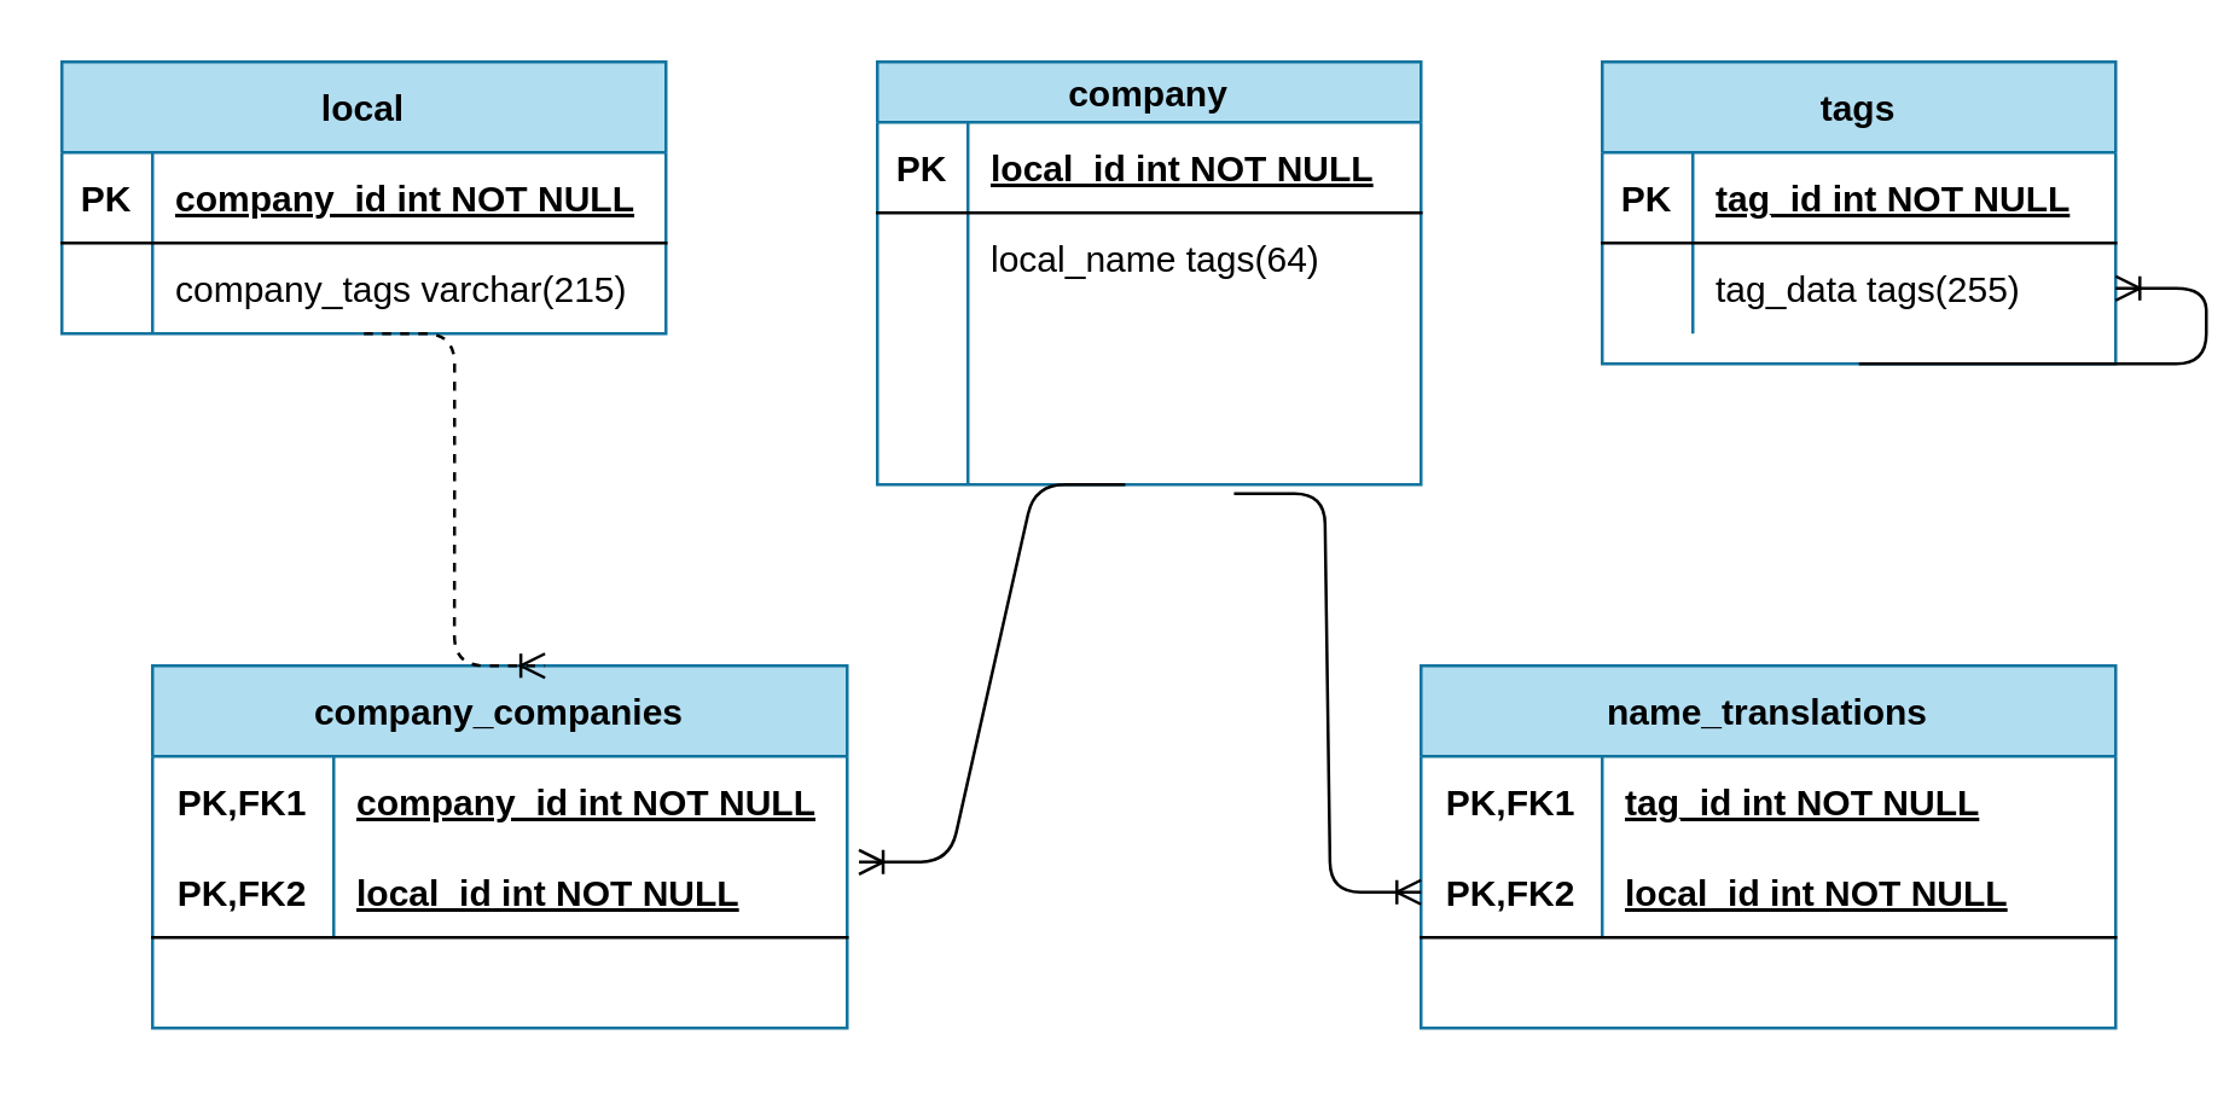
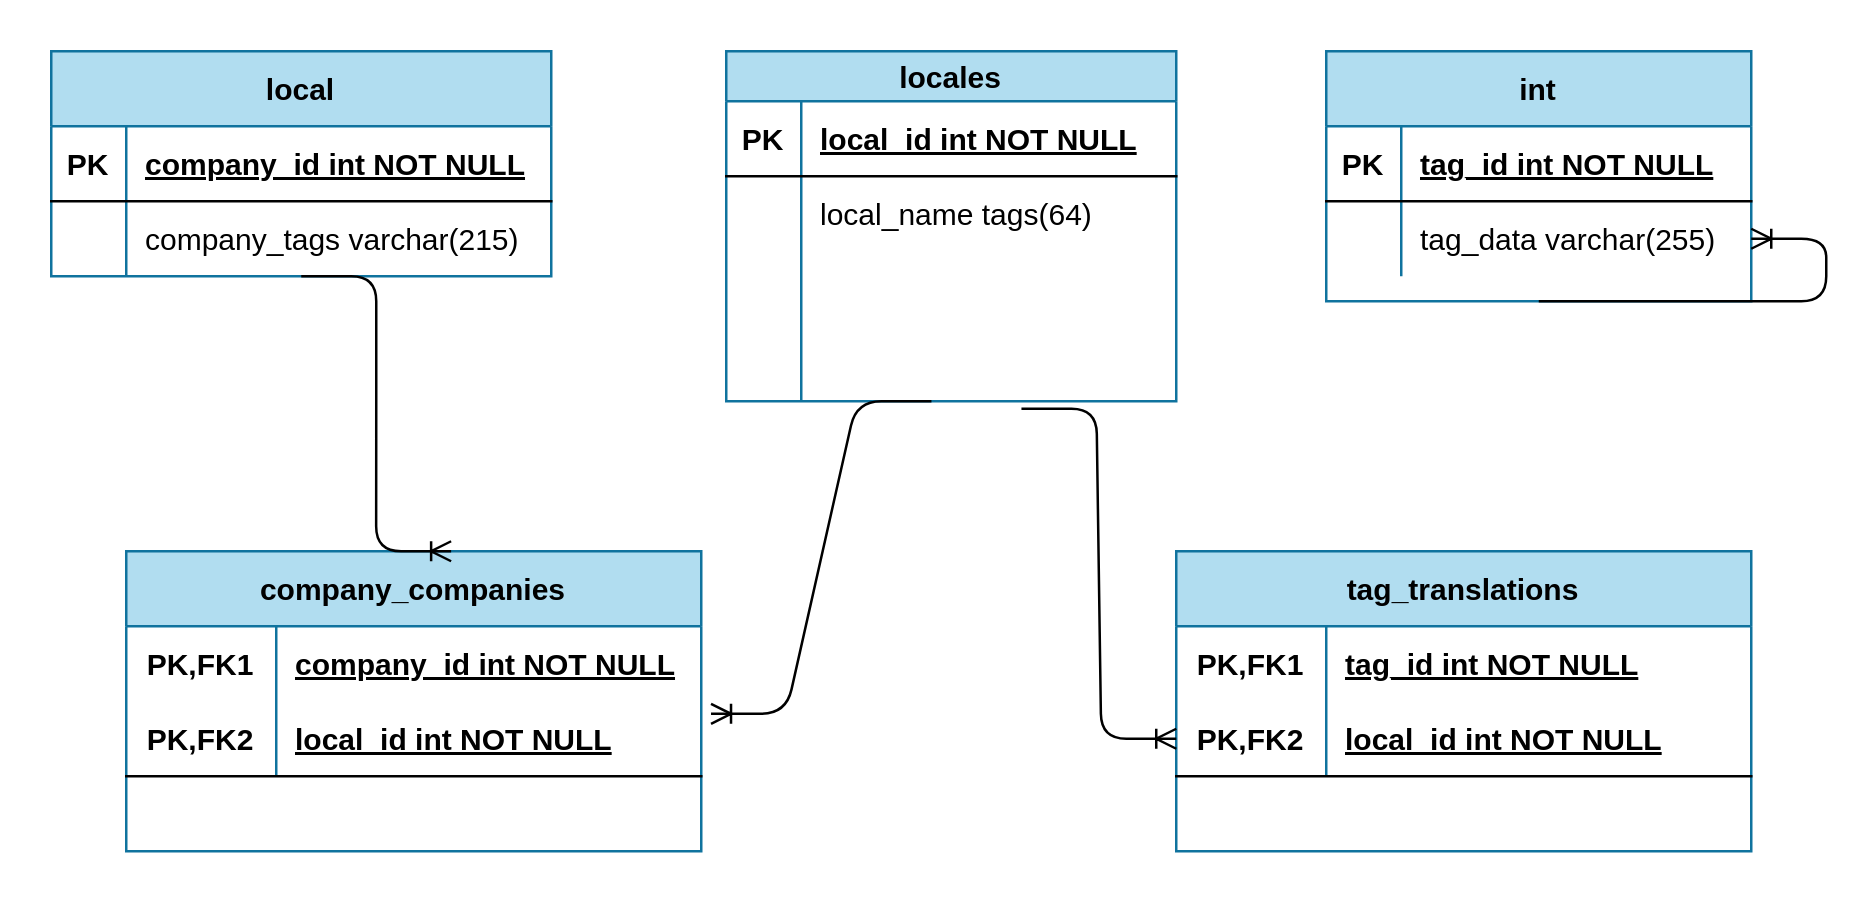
- <mxCell id="9" value="company" style="shape=table;startSize=20;container=1;collapsible=1;childLayout=tableLayout;fixedRows=1;rowLines=0;fontStyle=1;align=center;resizeLast=1;fillColor=#b1ddf0;strokeColor=#10739e;" vertex="1" parent="1"><mxGeometry x="290" y="20" width="180" height="140" as="geometry" /></mxCell>
+ <mxCell id="9" value="locales" style="shape=table;startSize=20;container=1;collapsible=1;childLayout=tableLayout;fixedRows=1;rowLines=0;fontStyle=1;align=center;resizeLast=1;fillColor=#b1ddf0;strokeColor=#10739e;" vertex="1" parent="1"><mxGeometry x="290" y="20" width="180" height="140" as="geometry" /></mxCell>
- <mxCell id="32" value="tags" style="shape=table;startSize=30;container=1;collapsible=1;childLayout=tableLayout;fixedRows=1;rowLines=0;fontStyle=1;align=center;resizeLast=1;fillColor=#b1ddf0;strokeColor=#10739e;" vertex="1" parent="1"><mxGeometry x="530" y="20" width="170" height="100" as="geometry" /></mxCell>
+ <mxCell id="32" value="int" style="shape=table;startSize=30;container=1;collapsible=1;childLayout=tableLayout;fixedRows=1;rowLines=0;fontStyle=1;align=center;resizeLast=1;fillColor=#b1ddf0;strokeColor=#10739e;" vertex="1" parent="1"><mxGeometry x="530" y="20" width="170" height="100" as="geometry" /></mxCell>
- <mxCell id="38" value="tag_data tags(255)" style="shape=partialRectangle;overflow=hidden;connectable=0;fillColor=none;top=0;left=0;bottom=0;right=0;align=left;spacingLeft=6;" vertex="1" parent="36"><mxGeometry x="30" width="140" height="30" as="geometry" /></mxCell>
+ <mxCell id="38" value="tag_data varchar(255)" style="shape=partialRectangle;overflow=hidden;connectable=0;fillColor=none;top=0;left=0;bottom=0;right=0;align=left;spacingLeft=6;" vertex="1" parent="36"><mxGeometry x="30" width="140" height="30" as="geometry" /></mxCell>
- <mxCell id="30" value="" style="edgeStyle=entityRelationEdgeStyle;fontSize=12;html=1;endArrow=ERoneToMany;entryX=0.565;entryY=0;entryDx=0;entryDy=0;entryPerimeter=0;exitX=0.5;exitY=1;exitDx=0;exitDy=0;dashed=1;" edge="1" parent="1" source="2" target="21"><mxGeometry width="100" height="100" relative="1" as="geometry"><mxPoint x="-40" y="250" as="sourcePoint" /><mxPoint x="60" y="150" as="targetPoint" /></mxGeometry></mxCell>
+ <mxCell id="30" value="" style="edgeStyle=entityRelationEdgeStyle;fontSize=12;html=1;endArrow=ERoneToMany;entryX=0.565;entryY=0;entryDx=0;entryDy=0;entryPerimeter=0;exitX=0.5;exitY=1;exitDx=0;exitDy=0;" edge="1" parent="1" source="2" target="21"><mxGeometry width="100" height="100" relative="1" as="geometry"><mxPoint x="-40" y="250" as="sourcePoint" /><mxPoint x="60" y="150" as="targetPoint" /></mxGeometry></mxCell>
- <mxCell id="39" value="name_translations" style="shape=table;startSize=30;container=1;collapsible=1;childLayout=tableLayout;fixedRows=1;rowLines=0;fontStyle=1;align=center;resizeLast=1;fillColor=#b1ddf0;strokeColor=#10739e;" vertex="1" parent="1"><mxGeometry x="470" y="220" width="230" height="120" as="geometry" /></mxCell>
+ <mxCell id="39" value="tag_translations" style="shape=table;startSize=30;container=1;collapsible=1;childLayout=tableLayout;fixedRows=1;rowLines=0;fontStyle=1;align=center;resizeLast=1;fillColor=#b1ddf0;strokeColor=#10739e;" vertex="1" parent="1"><mxGeometry x="470" y="220" width="230" height="120" as="geometry" /></mxCell>
